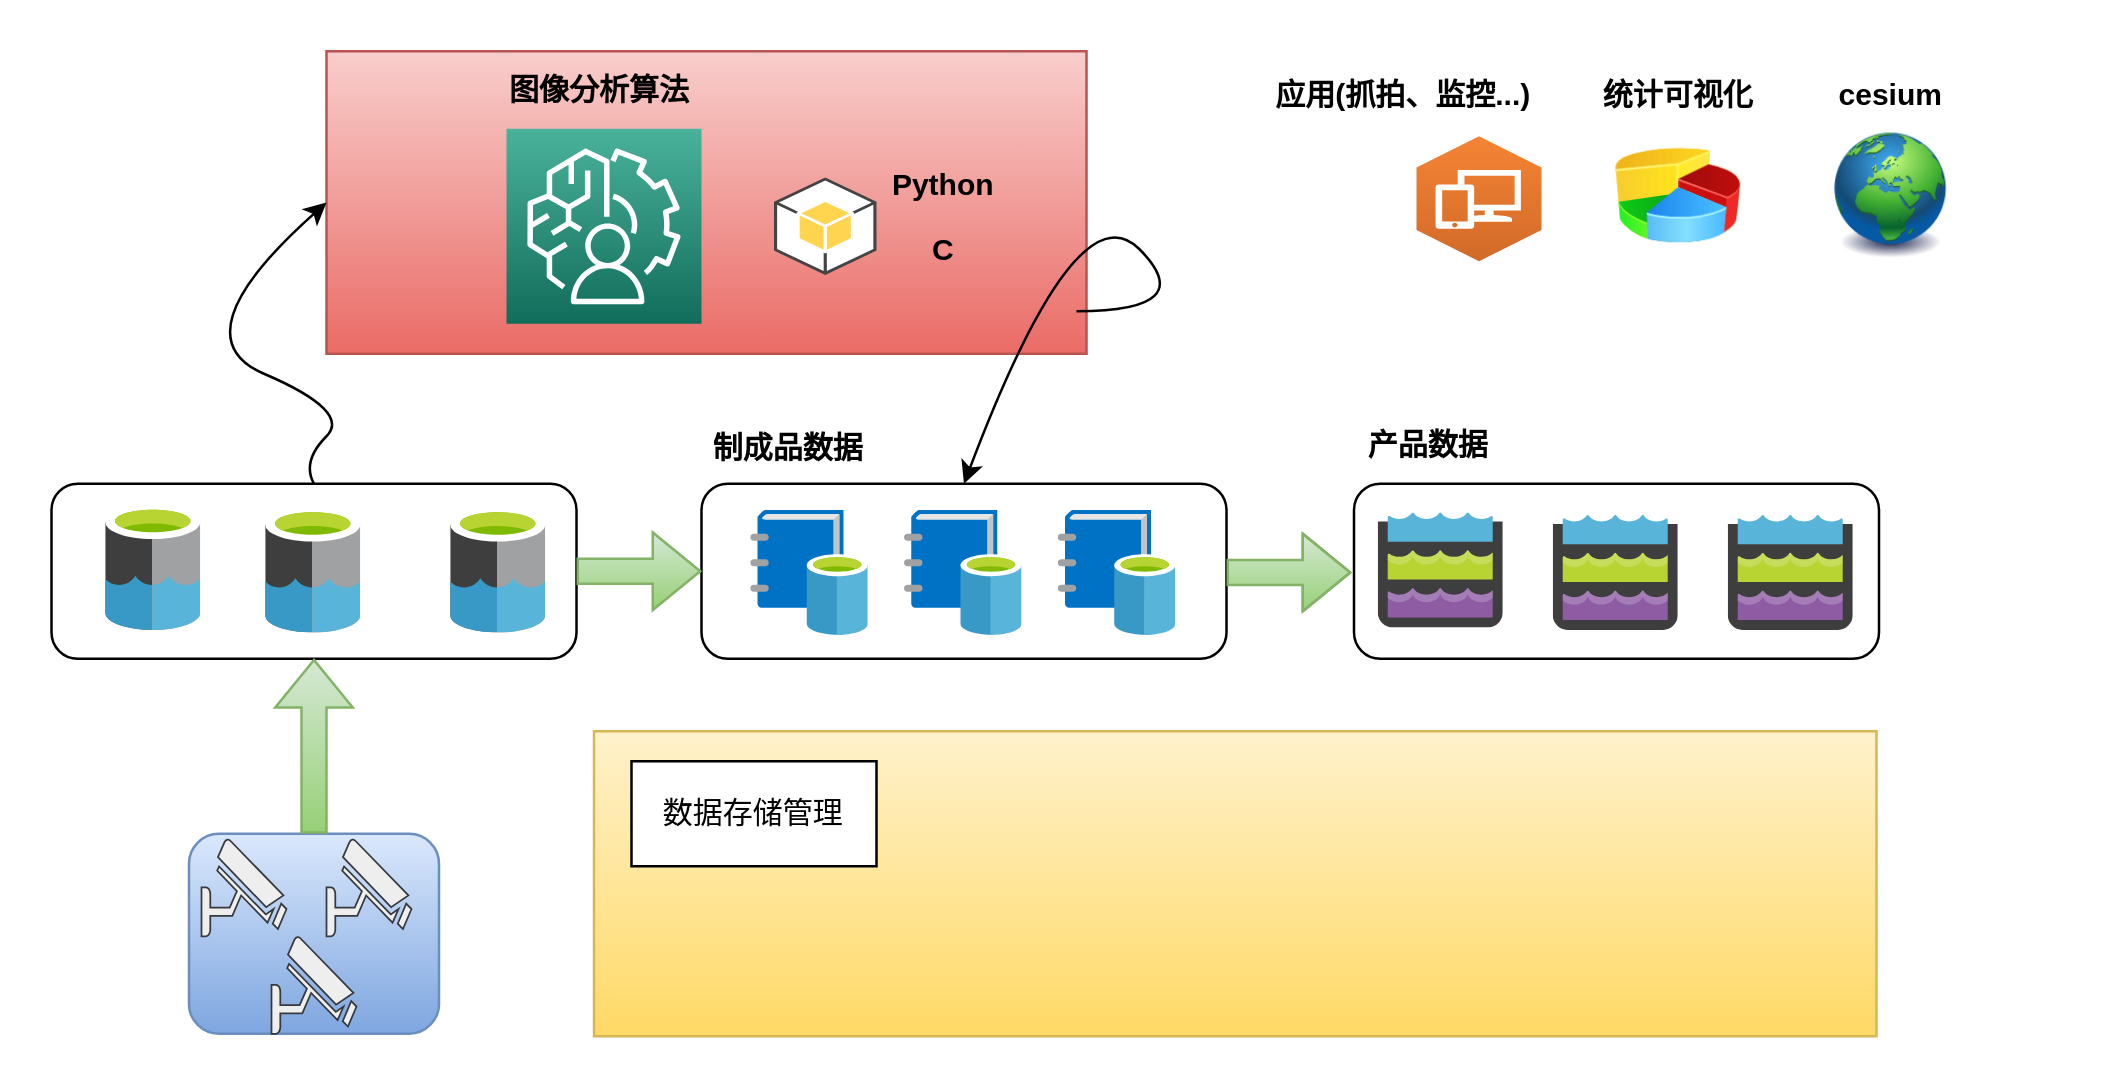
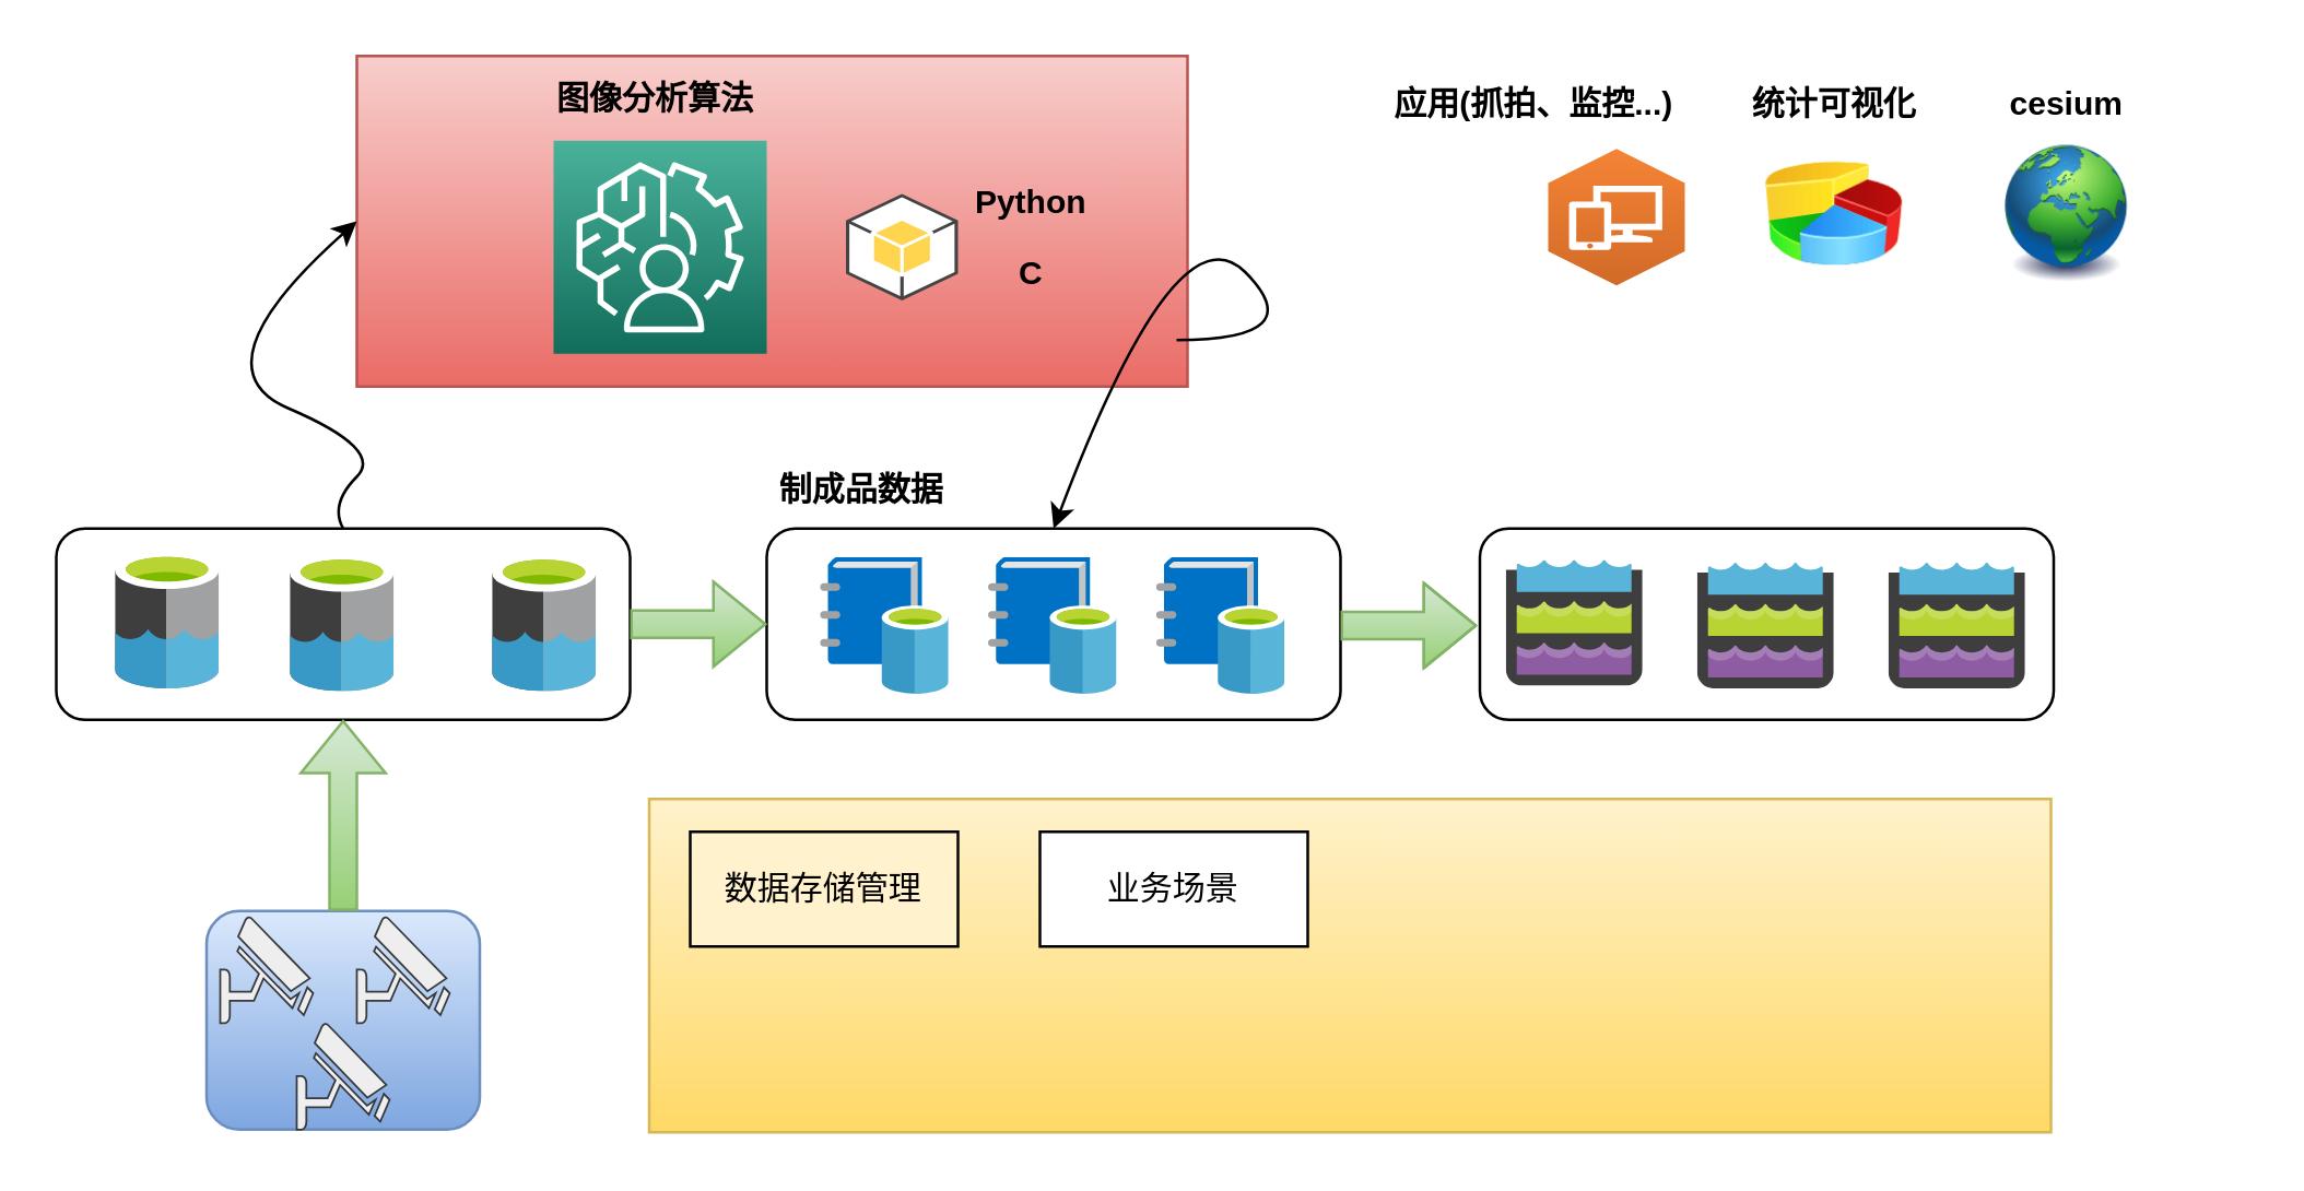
- <mxCell id="9" value="产品数据" style="text;html=1;strokeColor=none;fillColor=none;align=center;verticalAlign=middle;whiteSpace=wrap;rounded=0;fontStyle=1" vertex="1" parent="1"><mxGeometry x="541" y="163" width="60" height="30" as="geometry" /></mxCell>
- <mxCell id="38" value="数据存储管理" style="rounded=0;whiteSpace=wrap;html=1;" vertex="1" parent="1"><mxGeometry x="252" y="304" width="98" height="42" as="geometry" /></mxCell>
+ <mxCell id="38" value="数据存储管理" style="rounded=0;whiteSpace=wrap;html=1;fillColor=#fff2cc;" vertex="1" parent="1"><mxGeometry x="252" y="304" width="98" height="42" as="geometry" /></mxCell>
+ <mxCell id="39" value="业务场景" style="rounded=0;whiteSpace=wrap;html=1;" vertex="1" parent="1"><mxGeometry x="380" y="304" width="98" height="42" as="geometry" /></mxCell>
